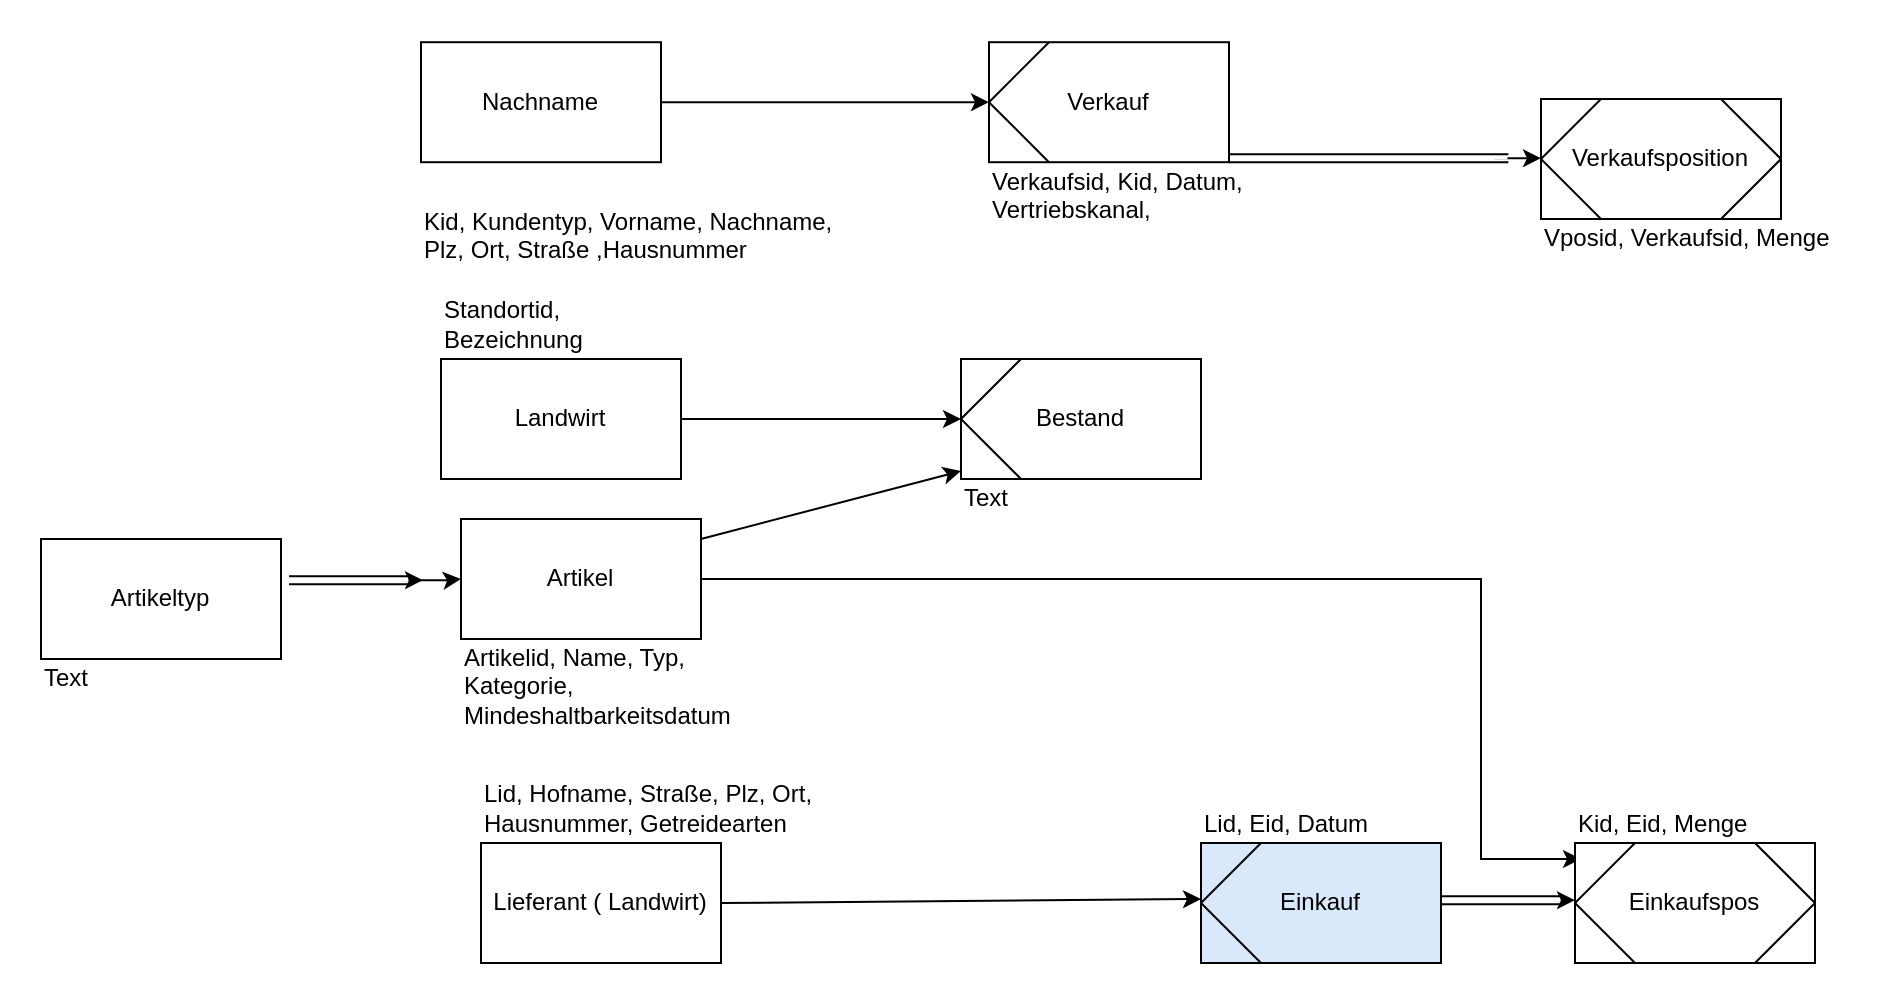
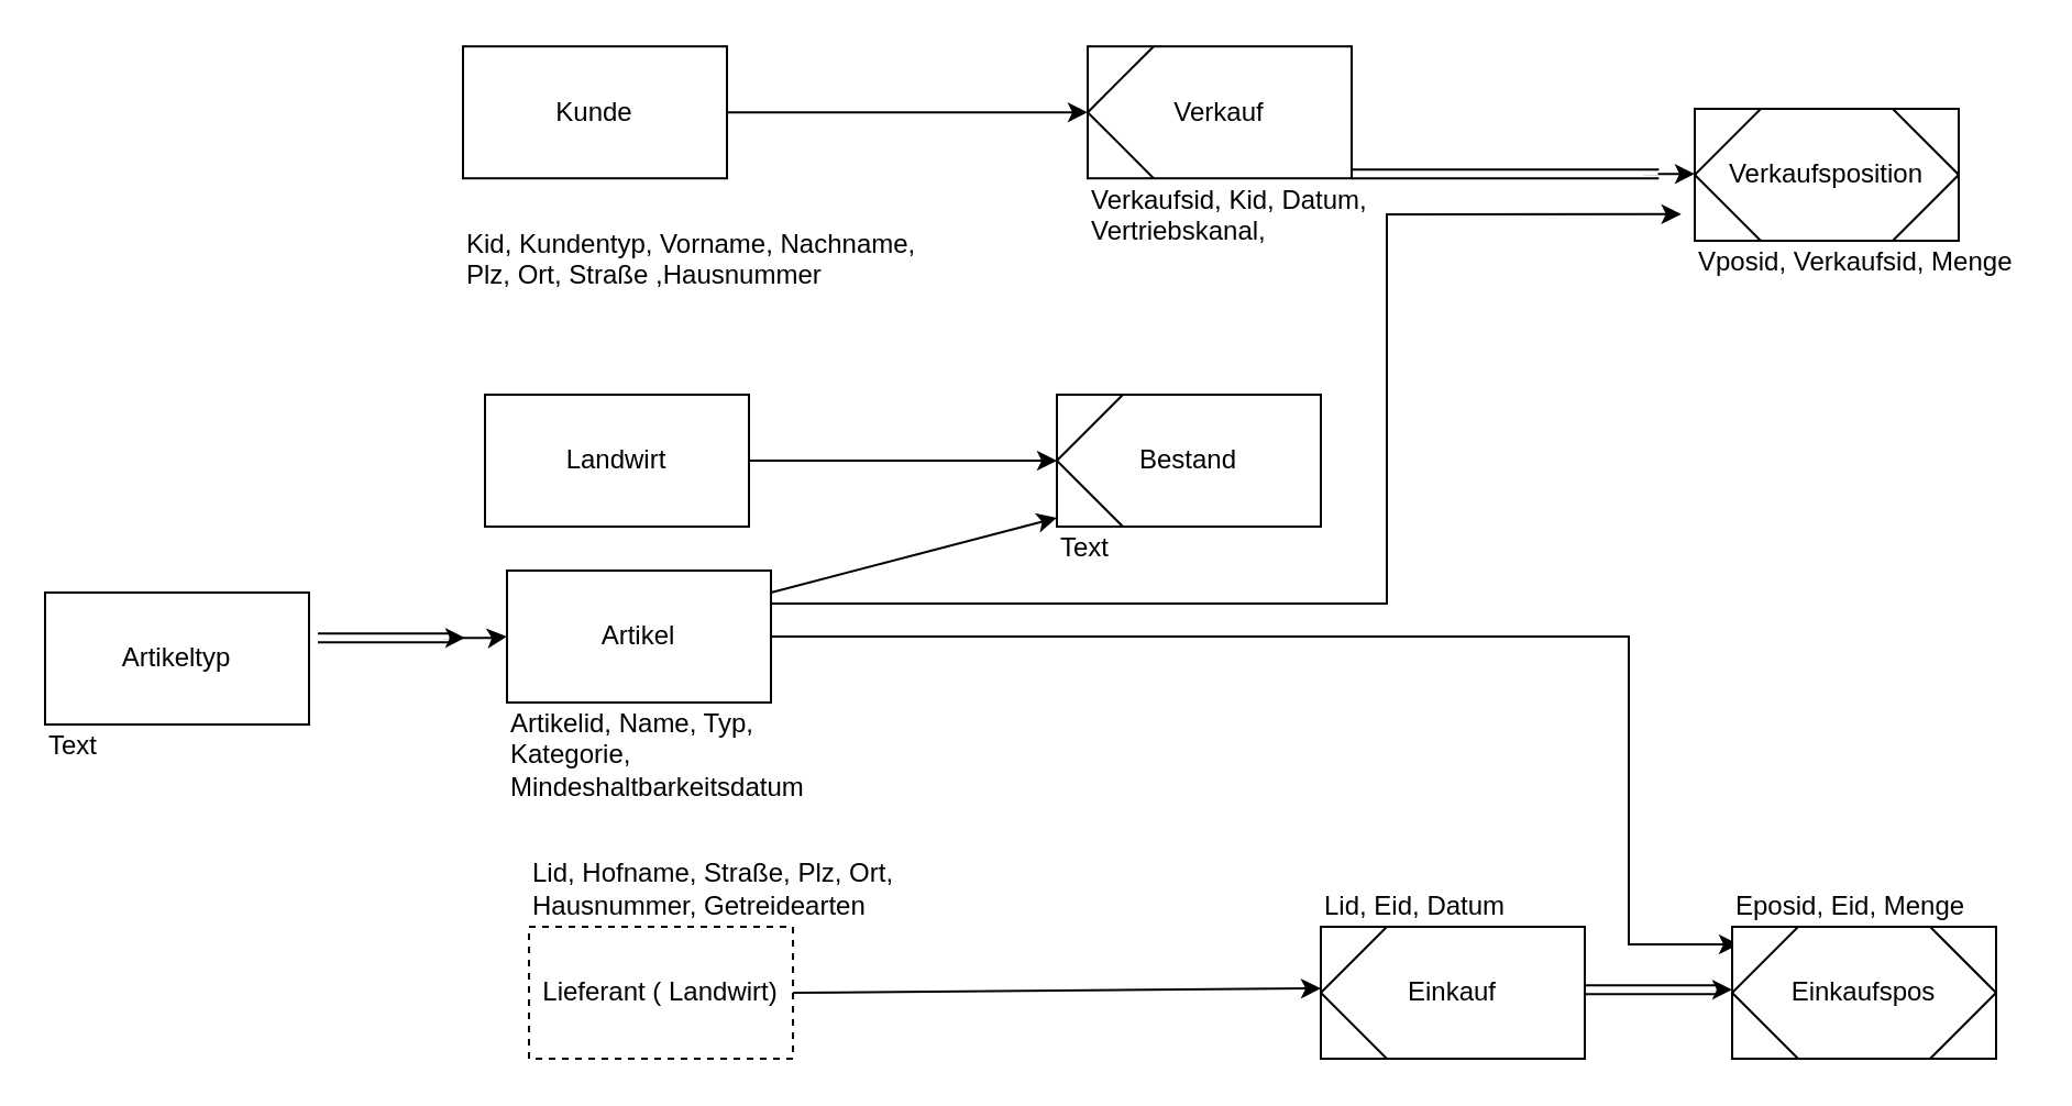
- <mxCell id="6" value="Nachname" style="rounded=0;whiteSpace=wrap;html=1;container=0;" vertex="1" parent="5"><mxGeometry y="-20" width="120" height="60" as="geometry" /></mxCell>
+ <mxCell id="6" value="Kunde" style="rounded=0;whiteSpace=wrap;html=1;container=0;" vertex="1" parent="5"><mxGeometry y="-20" width="120" height="60" as="geometry" /></mxCell>
- <mxCell id="26" value="Standortid, Bezeichnung&amp;nbsp;" style="text;html=1;strokeColor=none;fillColor=none;align=left;verticalAlign=bottom;whiteSpace=wrap;rounded=0;fontFamily=Helvetica;horizontal=1;" vertex="1" parent="25"><mxGeometry width="60" height="20" as="geometry" /></mxCell>
+ <mxCell id="54" value="" style="endArrow=classic;html=1;rounded=0;endFill=1;exitX=1;exitY=0.25;exitDx=0;exitDy=0;entryX=-0.041;entryY=-0.405;entryDx=0;entryDy=0;entryPerimeter=0;" edge="1" parent="1" source="3" target="19"><mxGeometry width="50" height="50" relative="1" as="geometry"><mxPoint x="550" y="279" as="sourcePoint" /><mxPoint x="610" y="279" as="targetPoint" /><Array as="points"><mxPoint x="630" y="274" /><mxPoint x="630" y="97" /></Array></mxGeometry></mxCell>
- <mxCell id="48" value="Kid, Eid, Menge" style="text;html=1;strokeColor=none;fillColor=none;align=left;verticalAlign=bottom;whiteSpace=wrap;rounded=0;fontFamily=Helvetica;horizontal=1;" vertex="1" parent="42"><mxGeometry width="120" height="20" as="geometry" /></mxCell>
+ <mxCell id="48" value="Eposid, Eid, Menge" style="text;html=1;strokeColor=none;fillColor=none;align=left;verticalAlign=bottom;whiteSpace=wrap;rounded=0;fontFamily=Helvetica;horizontal=1;" vertex="1" parent="42"><mxGeometry width="120" height="20" as="geometry" /></mxCell>
- <mxCell id="30" value="Lieferant ( Landwirt)" style="rounded=0;whiteSpace=wrap;html=1;" vertex="1" parent="28"><mxGeometry y="20" width="120" height="60" as="geometry" /></mxCell>
+ <mxCell id="30" value="Lieferant ( Landwirt)" style="rounded=0;whiteSpace=wrap;html=1;dashed=1;" vertex="1" parent="28"><mxGeometry y="20" width="120" height="60" as="geometry" /></mxCell>
- <mxCell id="21" value="Einkauf" style="rounded=0;whiteSpace=wrap;html=1;fillColor=#dae8fc;" vertex="1" parent="20"><mxGeometry y="20" width="120" height="60" as="geometry" /></mxCell>
+ <mxCell id="21" value="Einkauf" style="rounded=0;whiteSpace=wrap;html=1;" vertex="1" parent="20"><mxGeometry y="20" width="120" height="60" as="geometry" /></mxCell>
